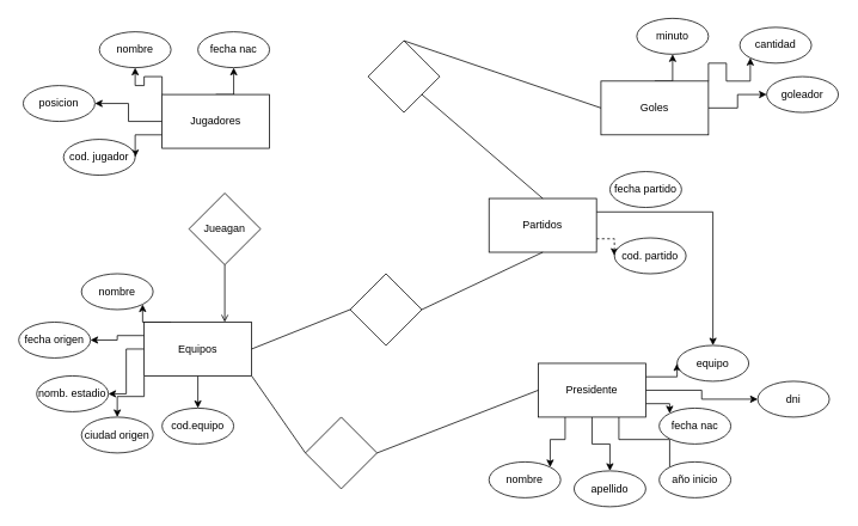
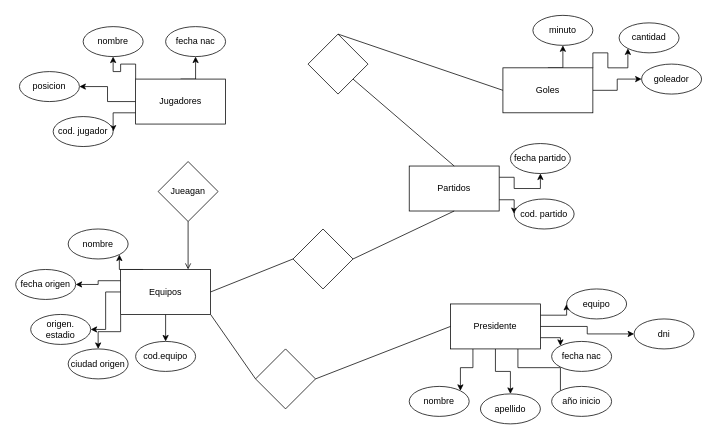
- <mxCell id="7" style="edgeStyle=orthogonalEdgeStyle;rounded=0;orthogonalLoop=1;jettySize=auto;html=1;exitX=1;exitY=0.25;exitDx=0;exitDy=0;" edge="1" parent="1" source="9" target="49"><mxGeometry relative="1" as="geometry" /></mxCell>
+ <mxCell id="7" style="edgeStyle=orthogonalEdgeStyle;rounded=0;orthogonalLoop=1;jettySize=auto;html=1;exitX=1;exitY=0.25;exitDx=0;exitDy=0;entryX=0.5;entryY=1;entryDx=0;entryDy=0;" edge="1" parent="1" source="9" target="36"><mxGeometry relative="1" as="geometry" /></mxCell>
- <mxCell id="8" style="edgeStyle=orthogonalEdgeStyle;rounded=0;orthogonalLoop=1;jettySize=auto;html=1;exitX=1;exitY=0.75;exitDx=0;exitDy=0;entryX=0;entryY=0.5;entryDx=0;entryDy=0;dashed=1;" edge="1" parent="1" source="9" target="37"><mxGeometry relative="1" as="geometry" /></mxCell>
+ <mxCell id="8" style="edgeStyle=orthogonalEdgeStyle;rounded=0;orthogonalLoop=1;jettySize=auto;html=1;exitX=1;exitY=0.75;exitDx=0;exitDy=0;entryX=0;entryY=0.5;entryDx=0;entryDy=0;" edge="1" parent="1" source="9" target="37"><mxGeometry relative="1" as="geometry" /></mxCell>
- <mxCell id="32" value="nomb. estadio" style="ellipse;whiteSpace=wrap;html=1;" vertex="1" parent="1"><mxGeometry x="40" y="419" width="80" height="40" as="geometry" /></mxCell>
+ <mxCell id="32" value="origen. estadio" style="ellipse;whiteSpace=wrap;html=1;" vertex="1" parent="1"><mxGeometry x="40" y="419" width="80" height="40" as="geometry" /></mxCell>
